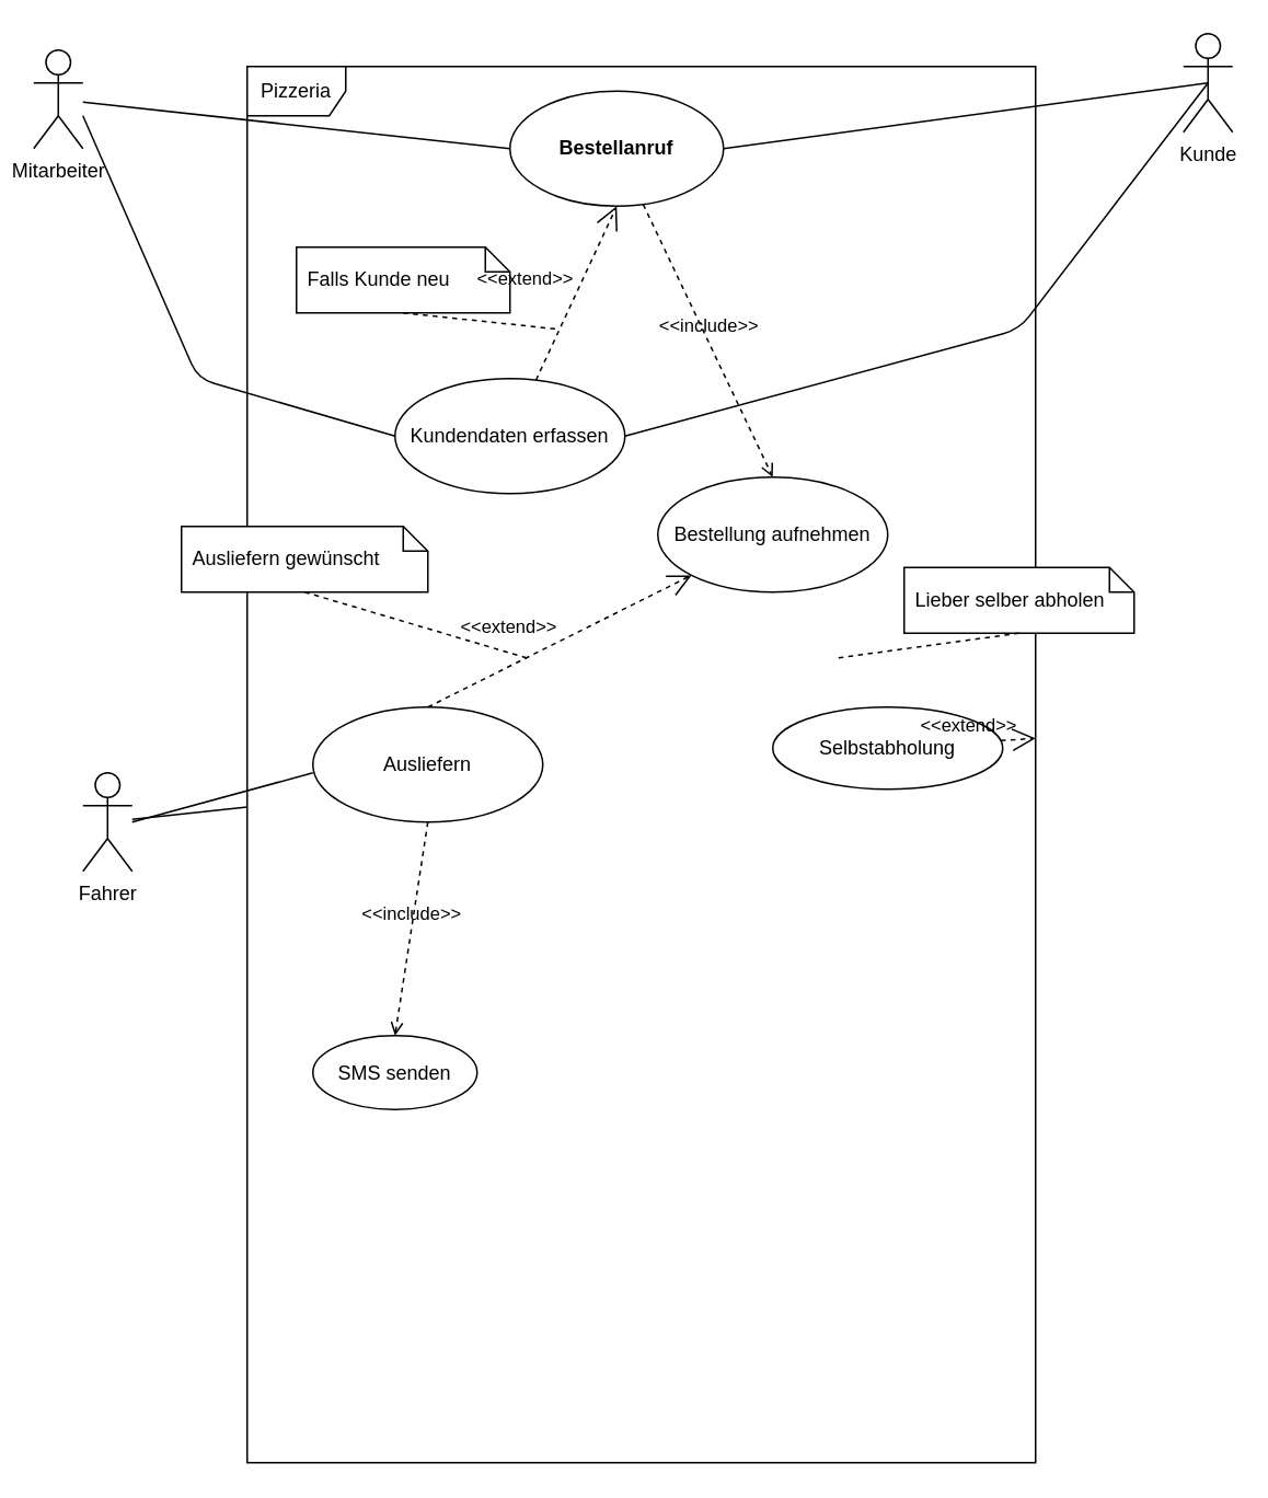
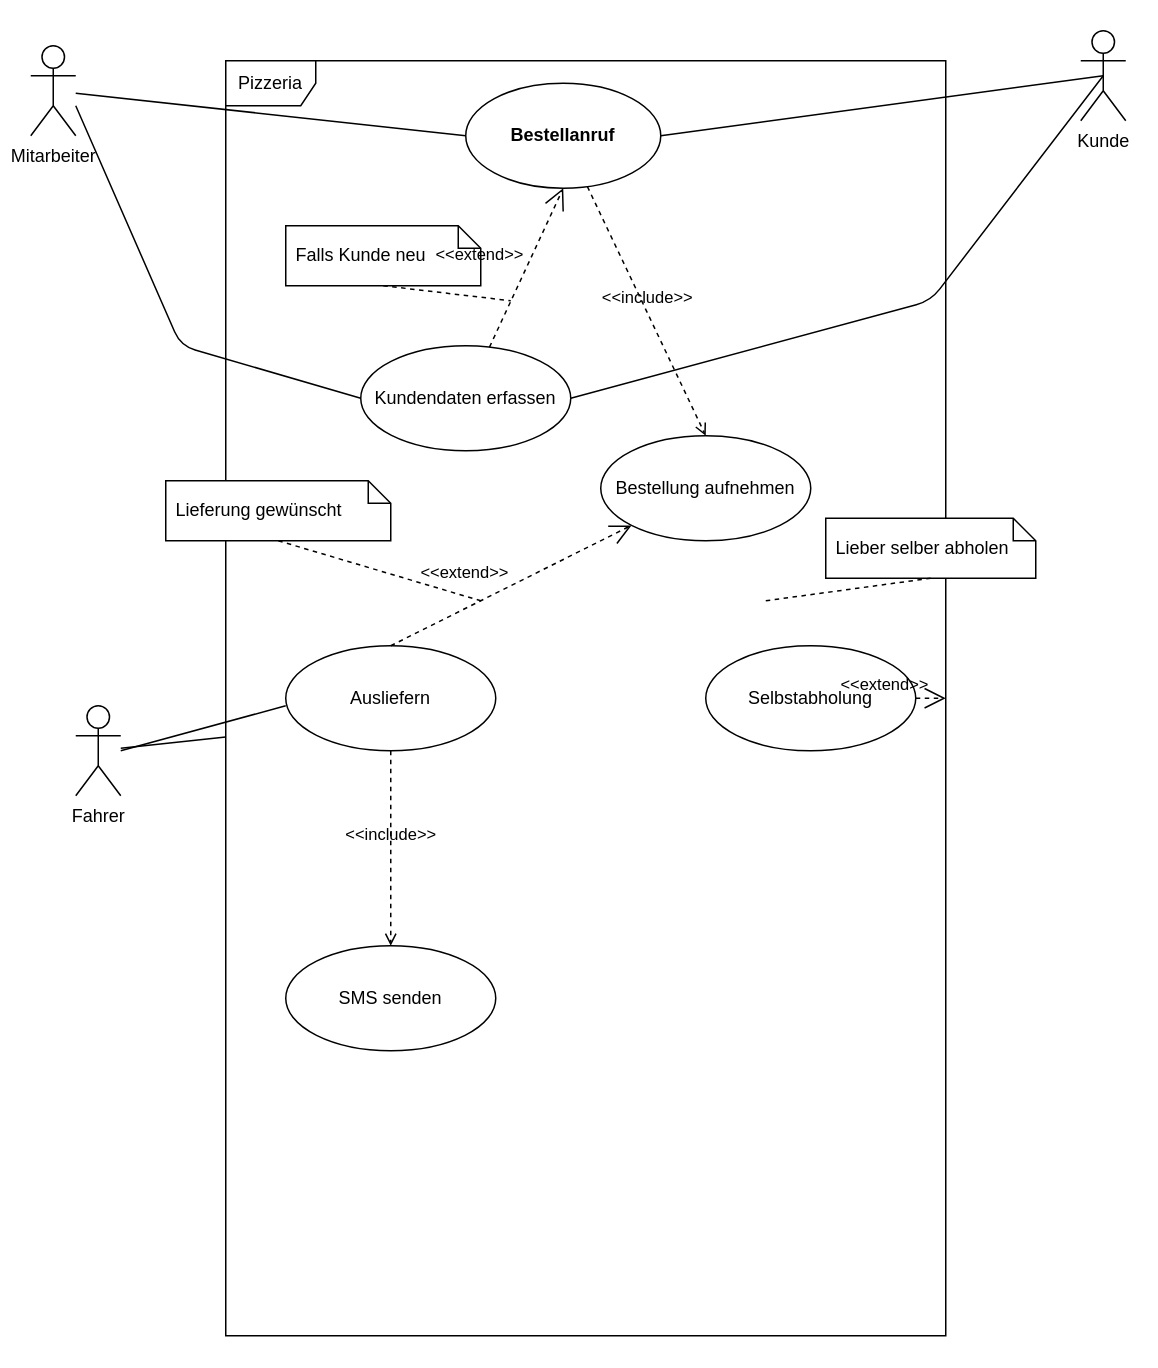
- <mxCell id="8" value="Falls Kunde neu" style="shape=note;size=15;spacingLeft=5;align=left;whiteSpace=wrap;strokeWidth=1;" vertex="1" parent="1"><mxGeometry x="180" y="150" width="130" height="40" as="geometry" /></mxCell>
+ <mxCell id="8" value="Falls Kunde neu" style="shape=note;size=15;spacingLeft=5;align=left;whiteSpace=wrap;strokeWidth=1;" vertex="1" parent="1"><mxGeometry x="190" y="150" width="130" height="40" as="geometry" /></mxCell>
- <mxCell id="19" value="Ausliefern gewünscht" style="shape=note;size=15;spacingLeft=5;align=left;whiteSpace=wrap;strokeWidth=1;" vertex="1" parent="1"><mxGeometry x="110" y="320" width="150" height="40" as="geometry" /></mxCell>
+ <mxCell id="19" value="Lieferung gewünscht" style="shape=note;size=15;spacingLeft=5;align=left;whiteSpace=wrap;strokeWidth=1;" vertex="1" parent="1"><mxGeometry x="110" y="320" width="150" height="40" as="geometry" /></mxCell>
- <mxCell id="17" value="Selbstabholung" style="ellipse;whiteSpace=wrap;html=1;strokeWidth=1;" vertex="1" parent="1"><mxGeometry x="470" y="430" width="140" height="50" as="geometry" /></mxCell>
+ <mxCell id="17" value="Selbstabholung" style="ellipse;whiteSpace=wrap;html=1;strokeWidth=1;" vertex="1" parent="1"><mxGeometry x="470" y="430" width="140" height="70" as="geometry" /></mxCell>
- <mxCell id="25" value="SMS senden" style="ellipse;whiteSpace=wrap;html=1;strokeWidth=1;" vertex="1" parent="1"><mxGeometry x="190" y="630" width="100" height="45" as="geometry" /></mxCell>
+ <mxCell id="25" value="SMS senden" style="ellipse;whiteSpace=wrap;html=1;strokeWidth=1;" vertex="1" parent="1"><mxGeometry x="190" y="630" width="140" height="70" as="geometry" /></mxCell>
